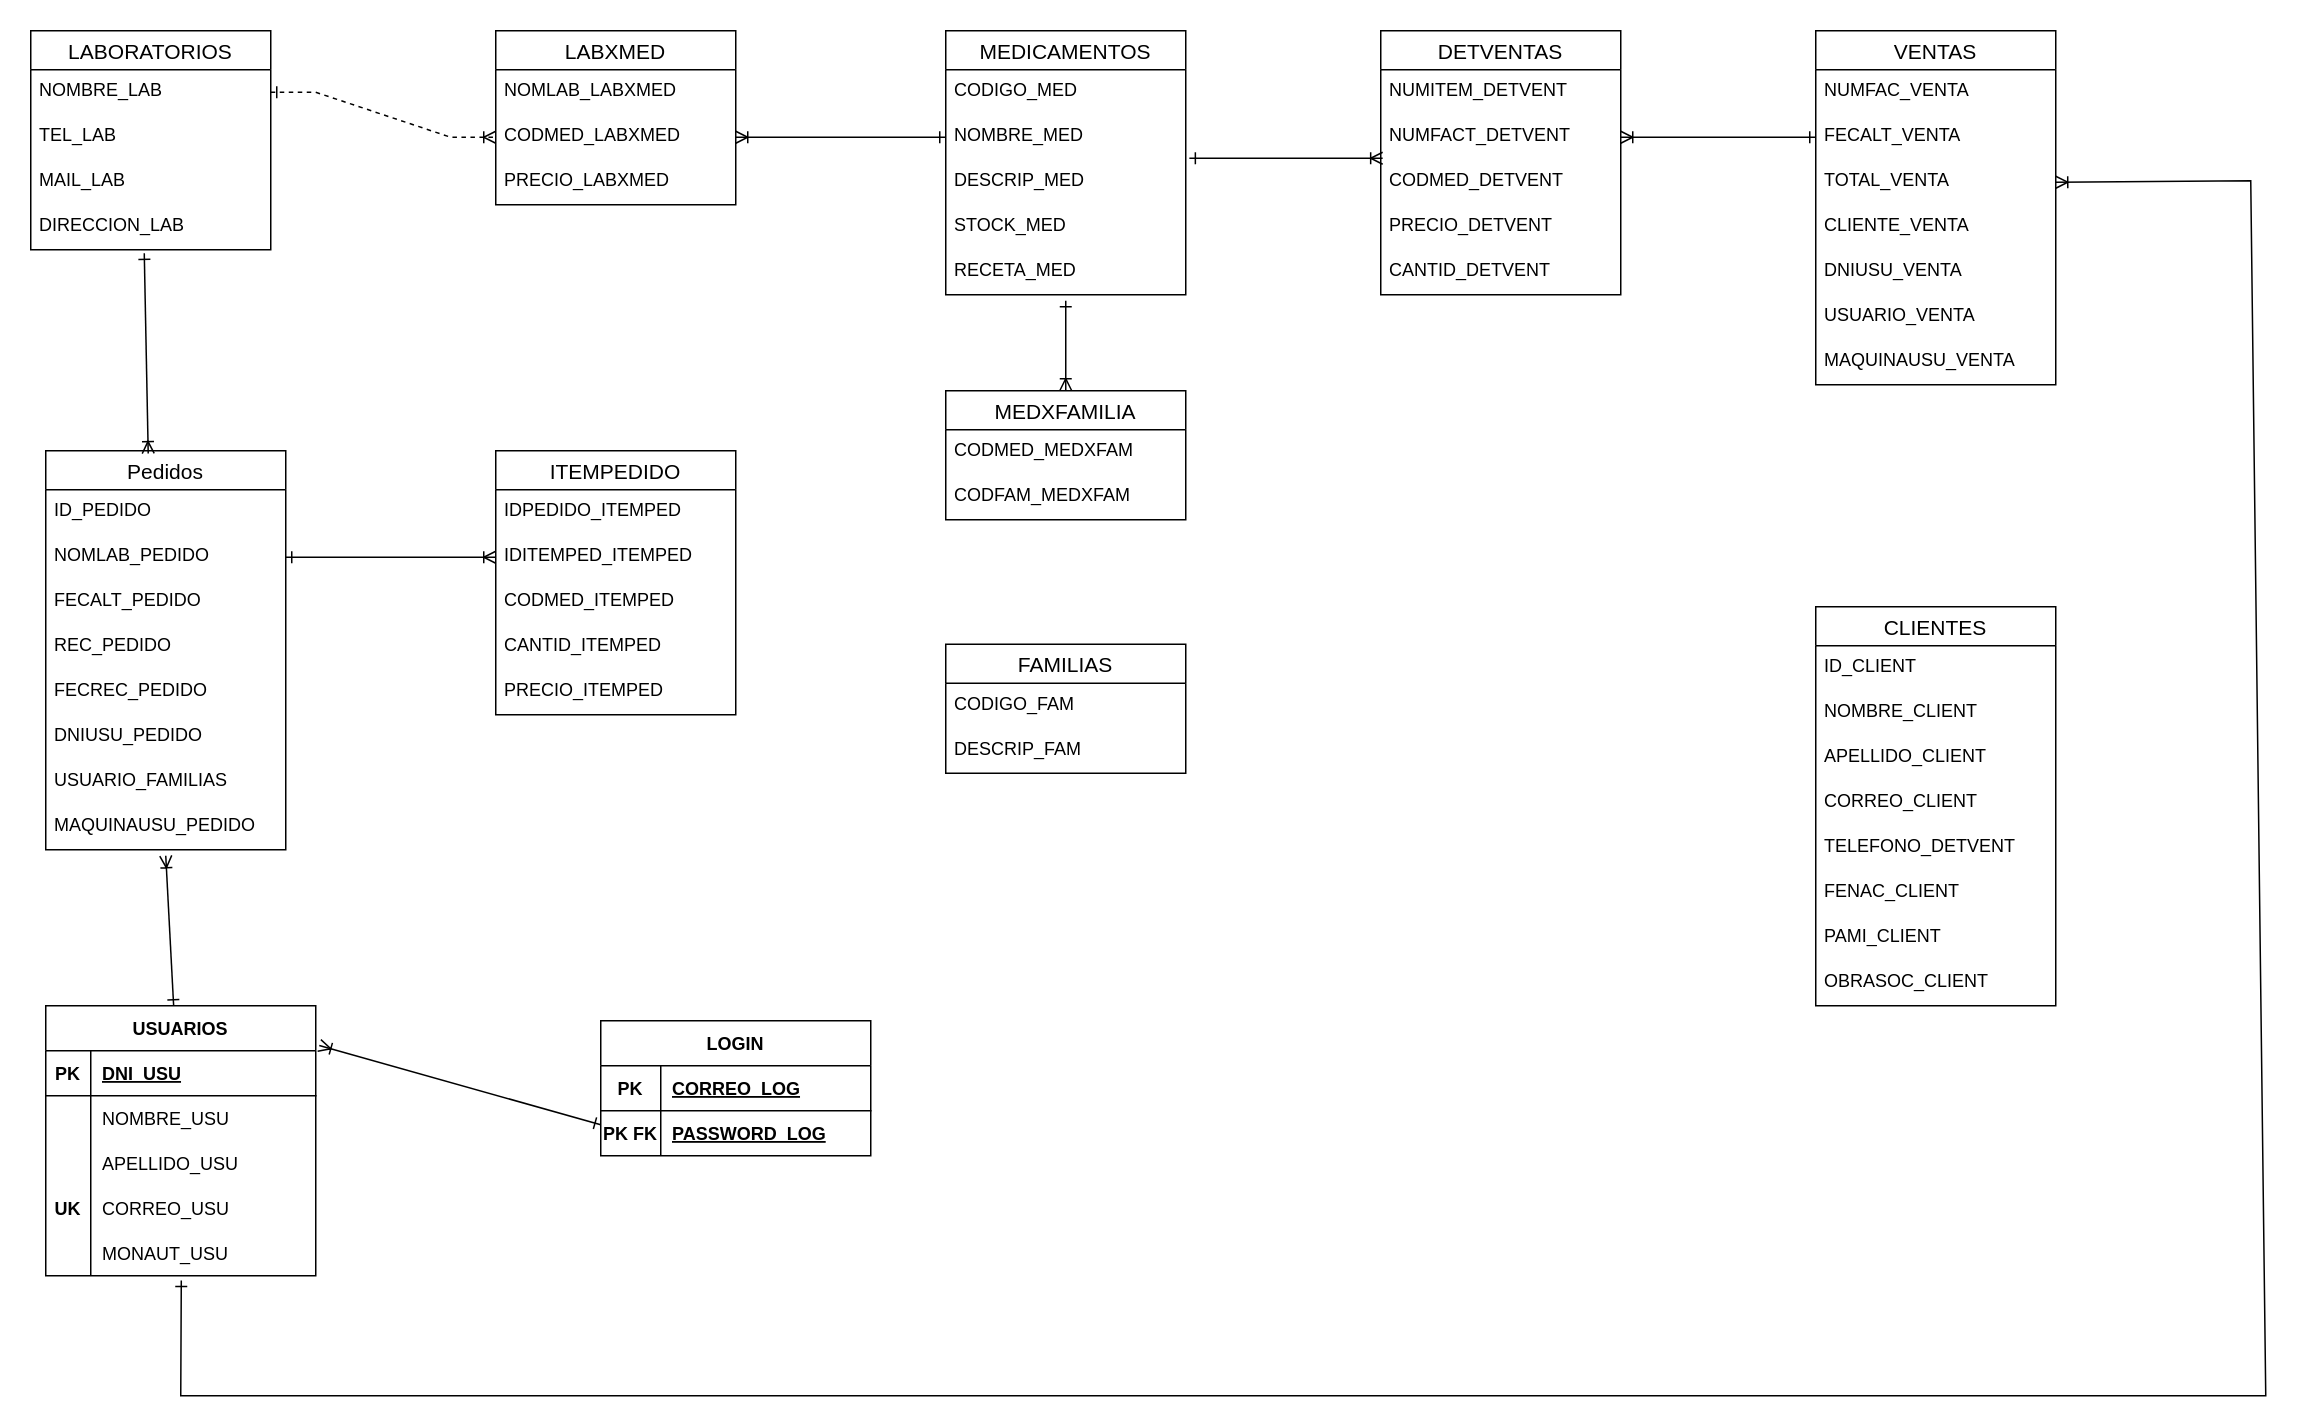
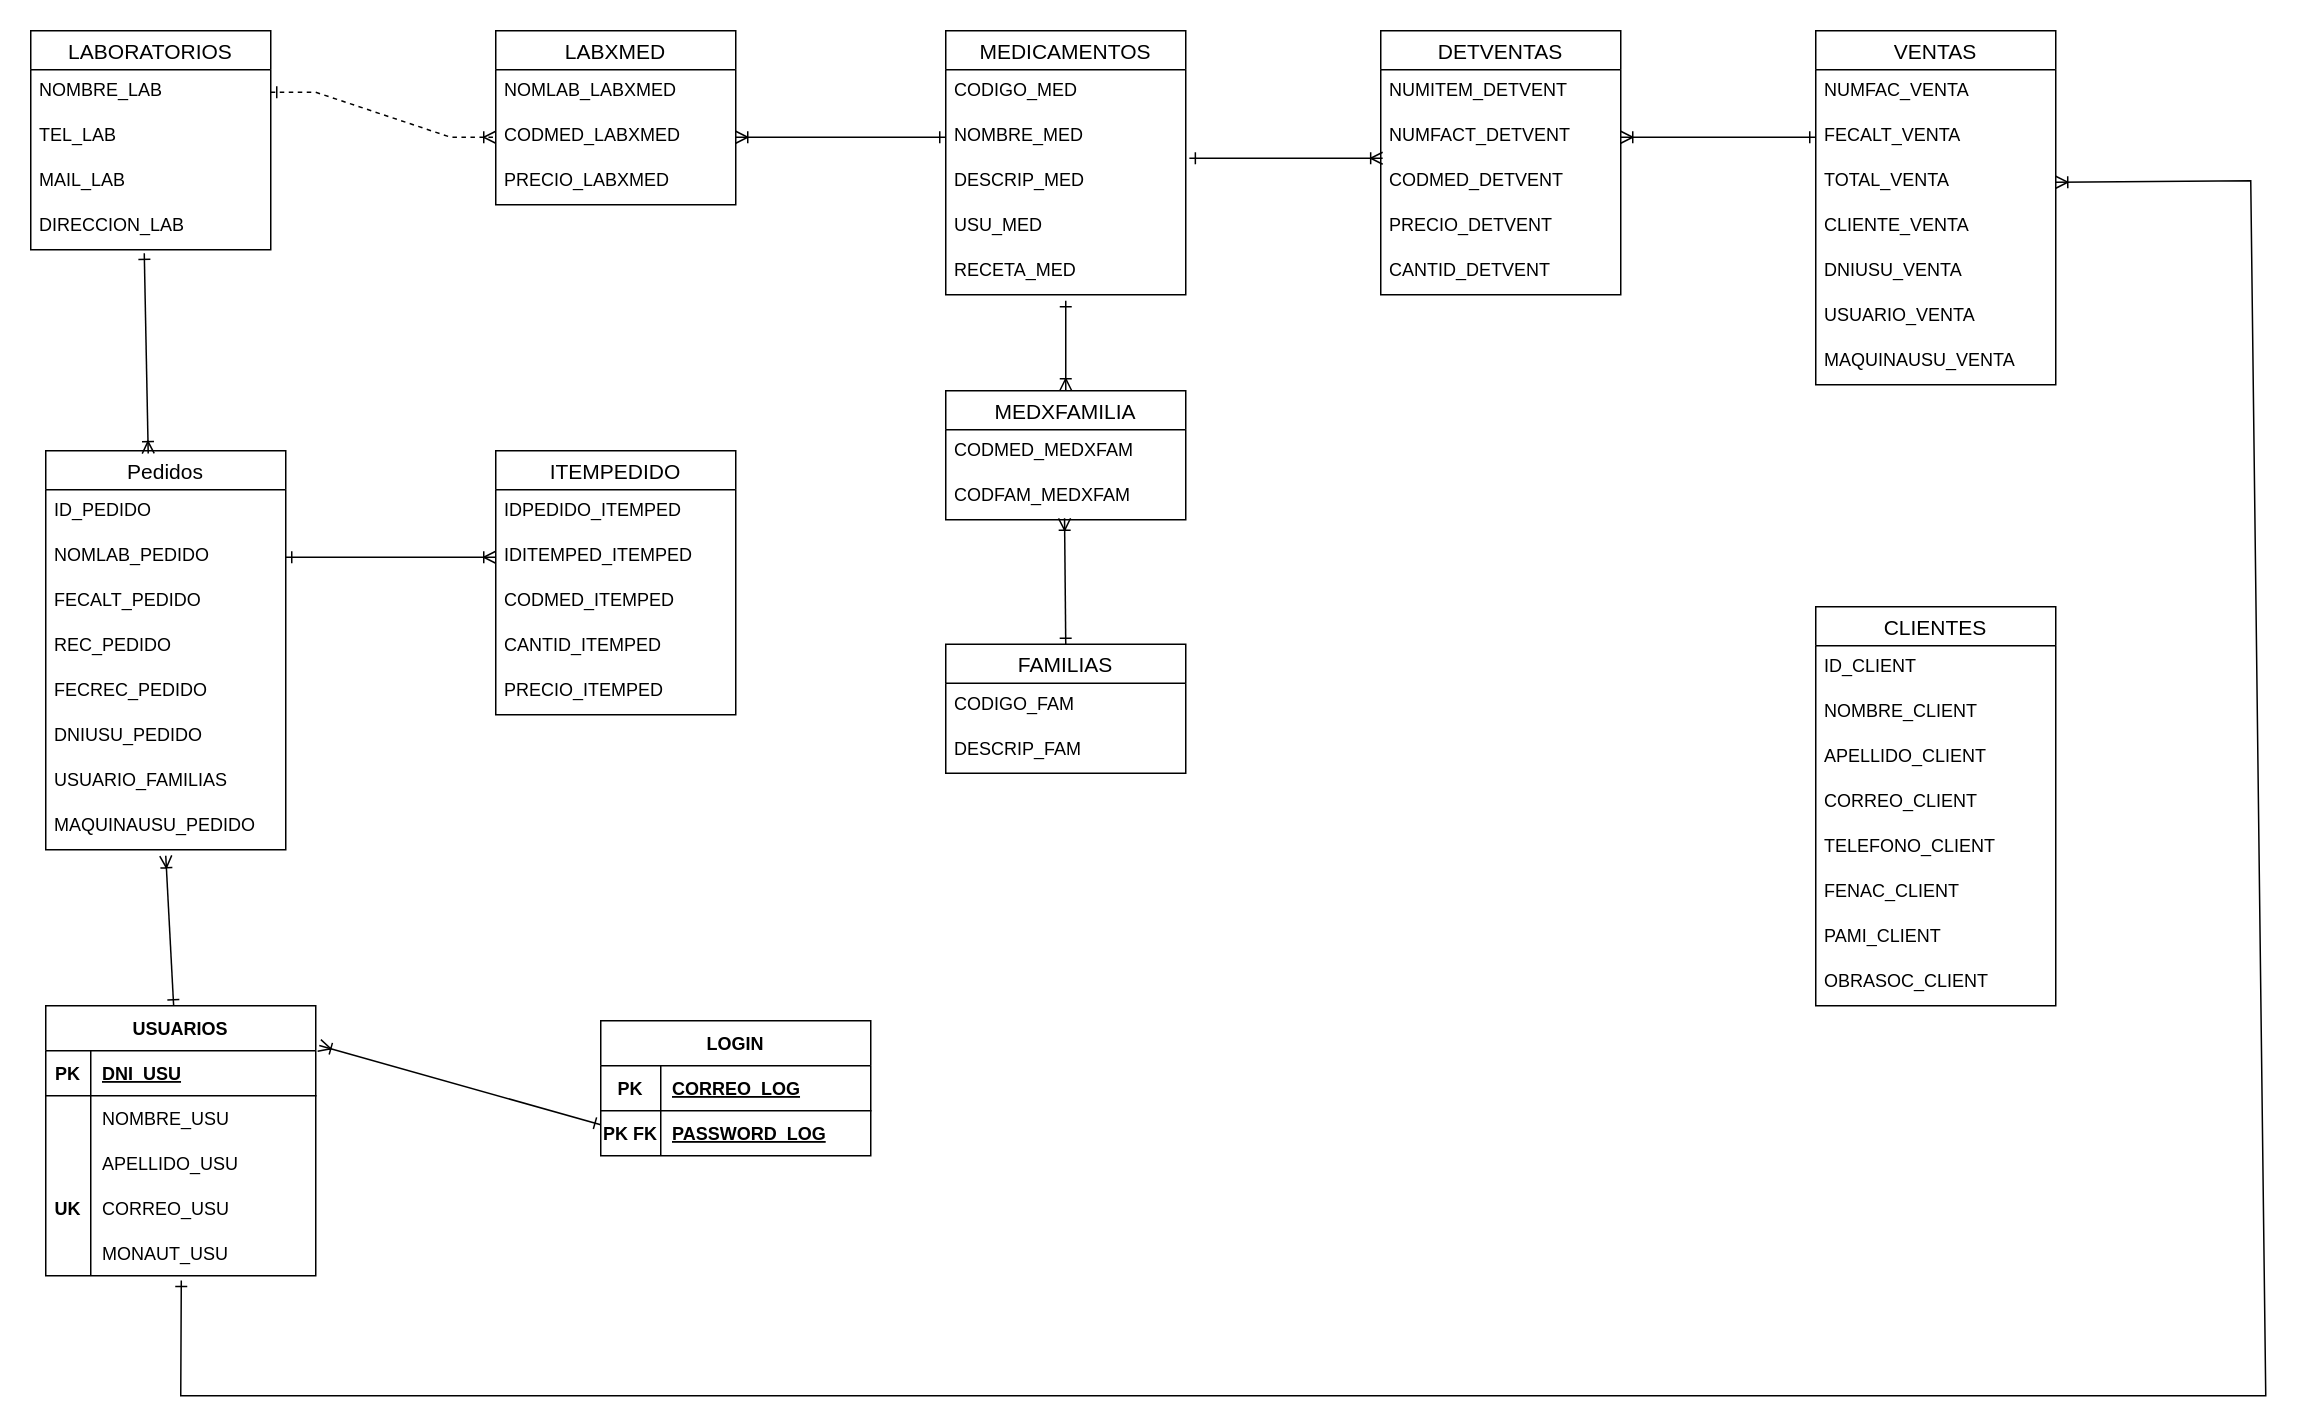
- <mxCell id="11" value="STOCK_MED" style="text;strokeColor=none;fillColor=none;spacingLeft=4;spacingRight=4;overflow=hidden;rotatable=0;points=[[0,0.5],[1,0.5]];portConstraint=eastwest;fontSize=12;" parent="7" vertex="1"><mxGeometry y="116" width="160" height="30" as="geometry" /></mxCell>
+ <mxCell id="11" value="USU_MED" style="text;strokeColor=none;fillColor=none;spacingLeft=4;spacingRight=4;overflow=hidden;rotatable=0;points=[[0,0.5],[1,0.5]];portConstraint=eastwest;fontSize=12;" parent="7" vertex="1"><mxGeometry y="116" width="160" height="30" as="geometry" /></mxCell>
+ <mxCell id="25" value="" style="fontSize=12;html=1;endArrow=ERoneToMany;rounded=0;startArrow=ERone;startFill=0;exitX=0.5;exitY=0;exitDx=0;exitDy=0;entryX=0.495;entryY=0.967;entryDx=0;entryDy=0;entryPerimeter=0;" parent="1" source="19" target="24" edge="1"><mxGeometry width="100" height="100" relative="1" as="geometry"><mxPoint x="640" y="101" as="sourcePoint" /><mxPoint x="710" y="350" as="targetPoint" /></mxGeometry></mxCell>
- <mxCell id="48" value="TELEFONO_DETVENT" style="text;strokeColor=none;fillColor=none;spacingLeft=4;spacingRight=4;overflow=hidden;rotatable=0;points=[[0,0.5],[1,0.5]];portConstraint=eastwest;fontSize=12;" parent="43" vertex="1"><mxGeometry y="146" width="160" height="30" as="geometry" /></mxCell>
+ <mxCell id="48" value="TELEFONO_CLIENT" style="text;strokeColor=none;fillColor=none;spacingLeft=4;spacingRight=4;overflow=hidden;rotatable=0;points=[[0,0.5],[1,0.5]];portConstraint=eastwest;fontSize=12;" parent="43" vertex="1"><mxGeometry y="146" width="160" height="30" as="geometry" /></mxCell>
